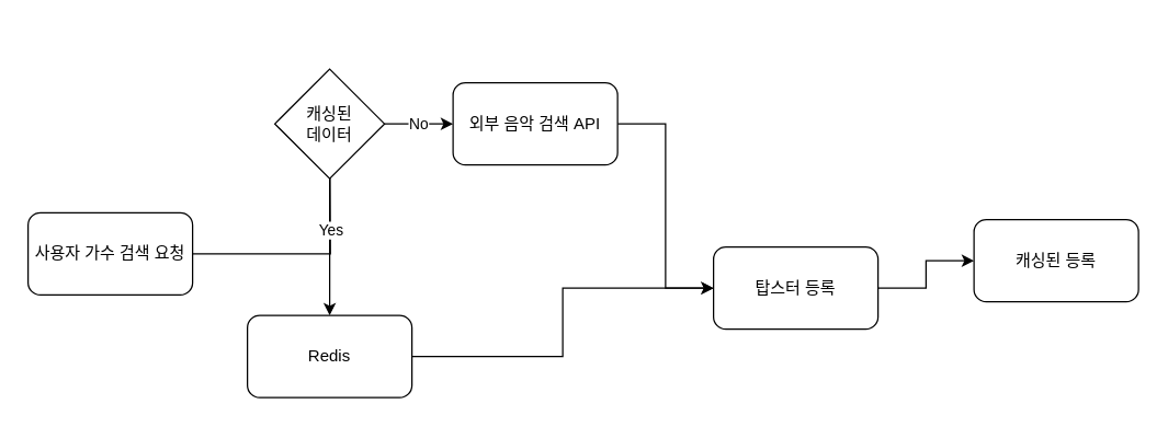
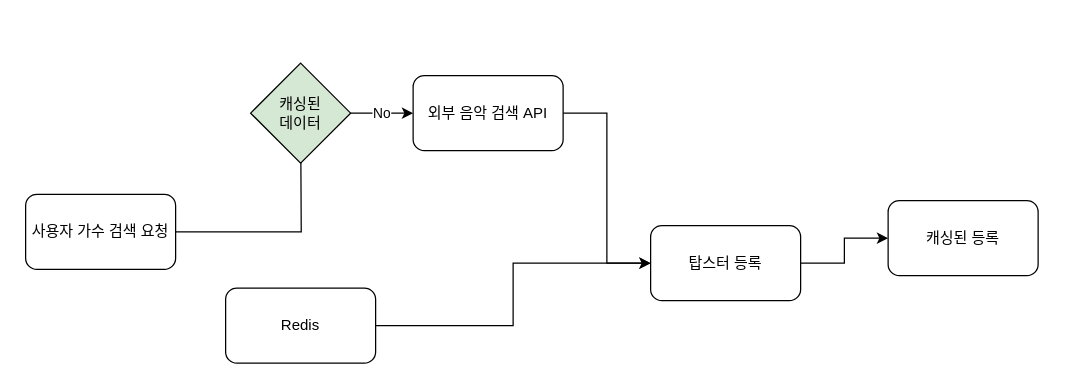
- <mxCell id="8" value="캐싱된&lt;br&gt;데이터" style="rhombus;whiteSpace=wrap;html=1;" vertex="1" parent="1"><mxGeometry x="200" y="50" width="80" height="80" as="geometry" /></mxCell>
+ <mxCell id="8" value="캐싱된&lt;br&gt;데이터" style="rhombus;whiteSpace=wrap;html=1;fillColor=#d5e8d4;" vertex="1" parent="1"><mxGeometry x="200" y="50" width="80" height="80" as="geometry" /></mxCell>
- <mxCell id="6" style="edgeStyle=orthogonalEdgeStyle;rounded=0;orthogonalLoop=1;jettySize=auto;html=1;entryX=0.5;entryY=0;entryDx=0;entryDy=0;" edge="1" parent="1" source="8" target="12"><mxGeometry relative="1" as="geometry"><mxPoint x="260" y="230" as="targetPoint" /></mxGeometry></mxCell>
- <mxCell id="7" value="Yes" style="edgeLabel;html=1;align=center;verticalAlign=middle;resizable=0;points=[];" vertex="1" connectable="0" parent="6"><mxGeometry x="-0.256" relative="1" as="geometry"><mxPoint as="offset" /></mxGeometry></mxCell>
